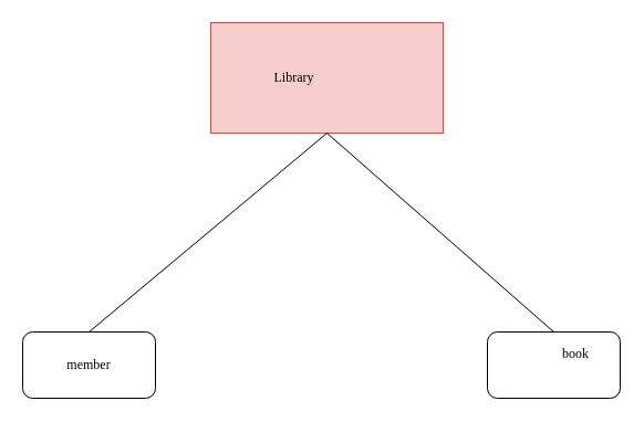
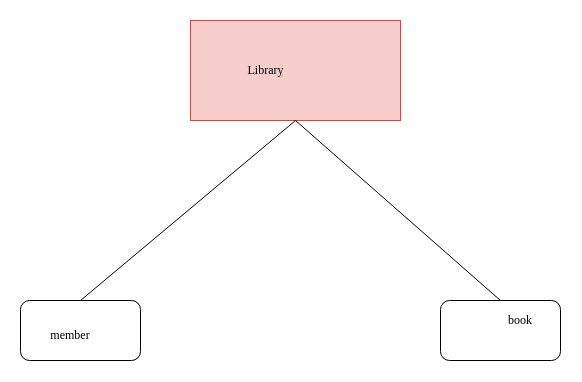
- <mxCell id="8" value="member" style="text;html=1;strokeColor=none;fillColor=none;align=center;verticalAlign=middle;whiteSpace=wrap;rounded=0;fontFamily=Verdana;" parent="1" vertex="1"><mxGeometry x="60" y="320" width="40" height="20" as="geometry" /></mxCell>
+ <mxCell id="8" value="member" style="text;html=1;strokeColor=none;fillColor=none;align=center;verticalAlign=middle;whiteSpace=wrap;rounded=0;fontFamily=Verdana;" parent="1" vertex="1"><mxGeometry x="50" y="325" width="40" height="20" as="geometry" /></mxCell>
